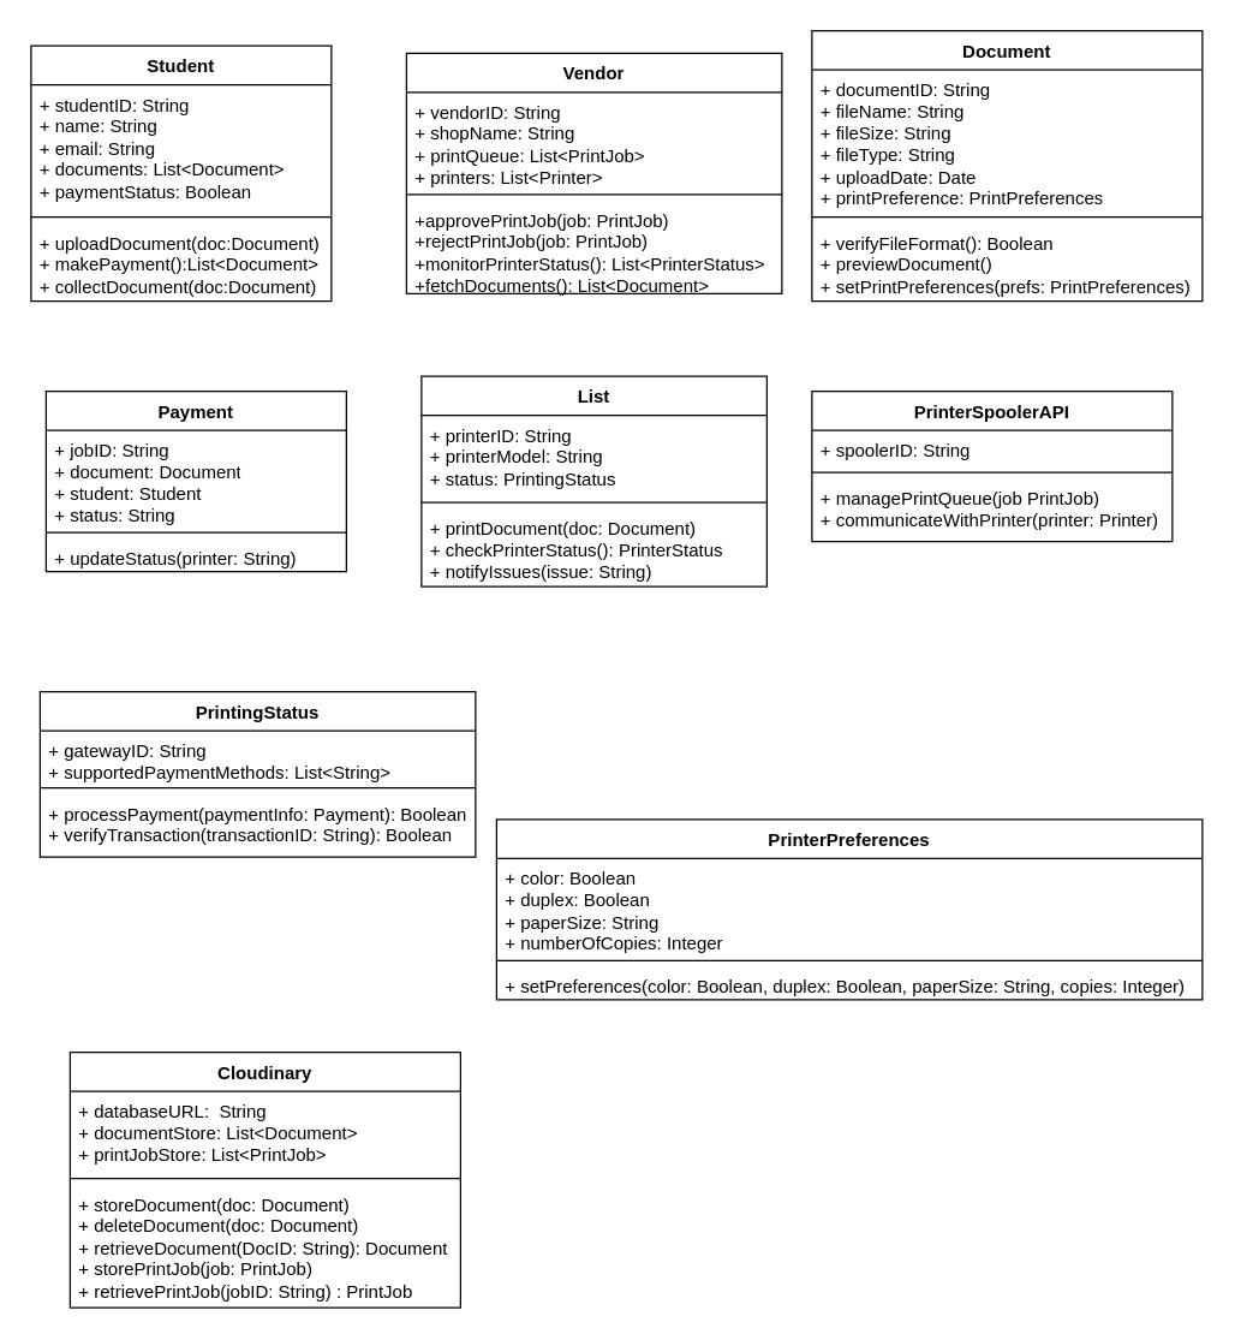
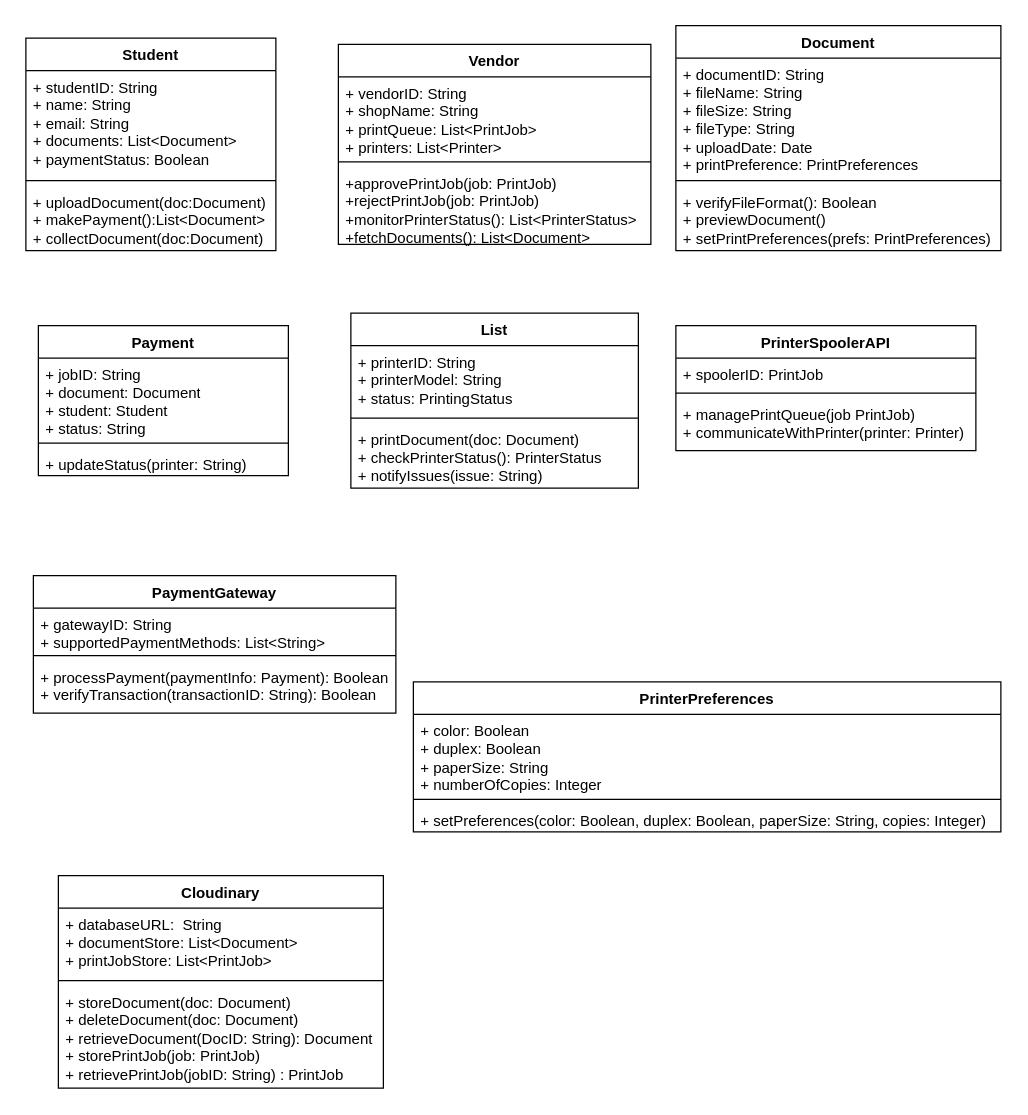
- <mxCell id="31" value="+ spoolerID: String" style="text;strokeColor=none;fillColor=none;align=left;verticalAlign=top;spacingLeft=4;spacingRight=4;overflow=hidden;rotatable=0;points=[[0,0.5],[1,0.5]];portConstraint=eastwest;whiteSpace=wrap;html=1;" vertex="1" parent="30"><mxGeometry y="26" width="240" height="24" as="geometry" /></mxCell>
+ <mxCell id="31" value="+ spoolerID: PrintJob" style="text;strokeColor=none;fillColor=none;align=left;verticalAlign=top;spacingLeft=4;spacingRight=4;overflow=hidden;rotatable=0;points=[[0,0.5],[1,0.5]];portConstraint=eastwest;whiteSpace=wrap;html=1;" vertex="1" parent="30"><mxGeometry y="26" width="240" height="24" as="geometry" /></mxCell>
- <mxCell id="22" value="PrintingStatus" style="swimlane;fontStyle=1;align=center;verticalAlign=top;childLayout=stackLayout;horizontal=1;startSize=26;horizontalStack=0;resizeParent=1;resizeParentMax=0;resizeLast=0;collapsible=1;marginBottom=0;whiteSpace=wrap;html=1;" vertex="1" parent="1"><mxGeometry x="26" y="460" width="290" height="110" as="geometry" /></mxCell>
+ <mxCell id="22" value="PaymentGateway" style="swimlane;fontStyle=1;align=center;verticalAlign=top;childLayout=stackLayout;horizontal=1;startSize=26;horizontalStack=0;resizeParent=1;resizeParentMax=0;resizeLast=0;collapsible=1;marginBottom=0;whiteSpace=wrap;html=1;" vertex="1" parent="1"><mxGeometry x="26" y="460" width="290" height="110" as="geometry" /></mxCell>
